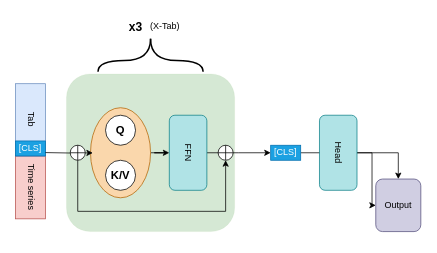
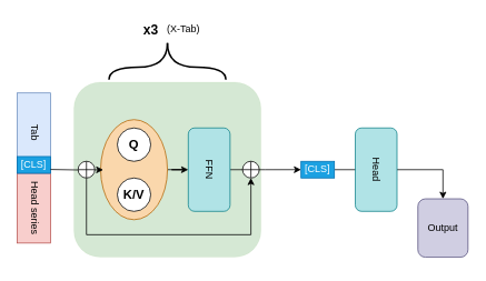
- <mxCell id="3" value="Time series" style="rounded=0;whiteSpace=wrap;html=1;direction=south;textDirection=vertical-rl;fillColor=#f8cecc;strokeColor=#b85450;" vertex="1" parent="1"><mxGeometry x="20" y="207.25" width="40" height="83.75" as="geometry" /></mxCell>
+ <mxCell id="3" value="Head series" style="rounded=0;whiteSpace=wrap;html=1;direction=south;textDirection=vertical-rl;fillColor=#f8cecc;strokeColor=#b85450;" vertex="1" parent="1"><mxGeometry x="20" y="207.25" width="40" height="83.75" as="geometry" /></mxCell>
- <mxCell id="27" value="" style="edgeStyle=orthogonalEdgeStyle;rounded=0;orthogonalLoop=1;jettySize=auto;html=1;" edge="1" parent="1" source="28" target="29"><mxGeometry relative="1" as="geometry" /></mxCell>
